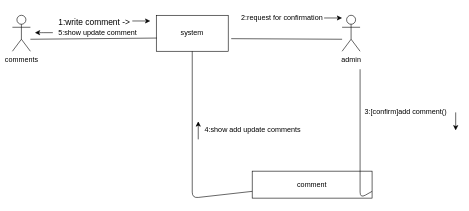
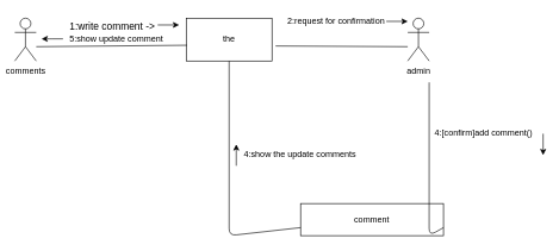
- <mxCell id="3" value="system" style="rounded=0;whiteSpace=wrap;html=1;" parent="1" vertex="1"><mxGeometry x="260" y="25" width="120" height="60" as="geometry" /></mxCell>
+ <mxCell id="3" value="the" style="rounded=0;whiteSpace=wrap;html=1;" parent="1" vertex="1"><mxGeometry x="260" y="25" width="120" height="60" as="geometry" /></mxCell>
- <mxCell id="8" value="3:[confirm]add comment()" style="text;html=1;resizable=0;points=[];autosize=1;align=left;verticalAlign=top;spacingTop=-4;" parent="1" vertex="1"><mxGeometry x="606" y="177" width="150" height="20" as="geometry" /></mxCell>
+ <mxCell id="8" value="4:[confirm]add comment()" style="text;html=1;resizable=0;points=[];autosize=1;align=left;verticalAlign=top;spacingTop=-4;" parent="1" vertex="1"><mxGeometry x="606" y="177" width="150" height="20" as="geometry" /></mxCell>
- <mxCell id="9" value="4:show add update comments " style="text;html=1;resizable=0;points=[];autosize=1;align=left;verticalAlign=top;spacingTop=-4;" parent="1" vertex="1"><mxGeometry x="339" y="207" width="170" height="20" as="geometry" /></mxCell>
+ <mxCell id="9" value="4:show the update comments " style="text;html=1;resizable=0;points=[];autosize=1;align=left;verticalAlign=top;spacingTop=-4;" parent="1" vertex="1"><mxGeometry x="339" y="207" width="170" height="20" as="geometry" /></mxCell>
